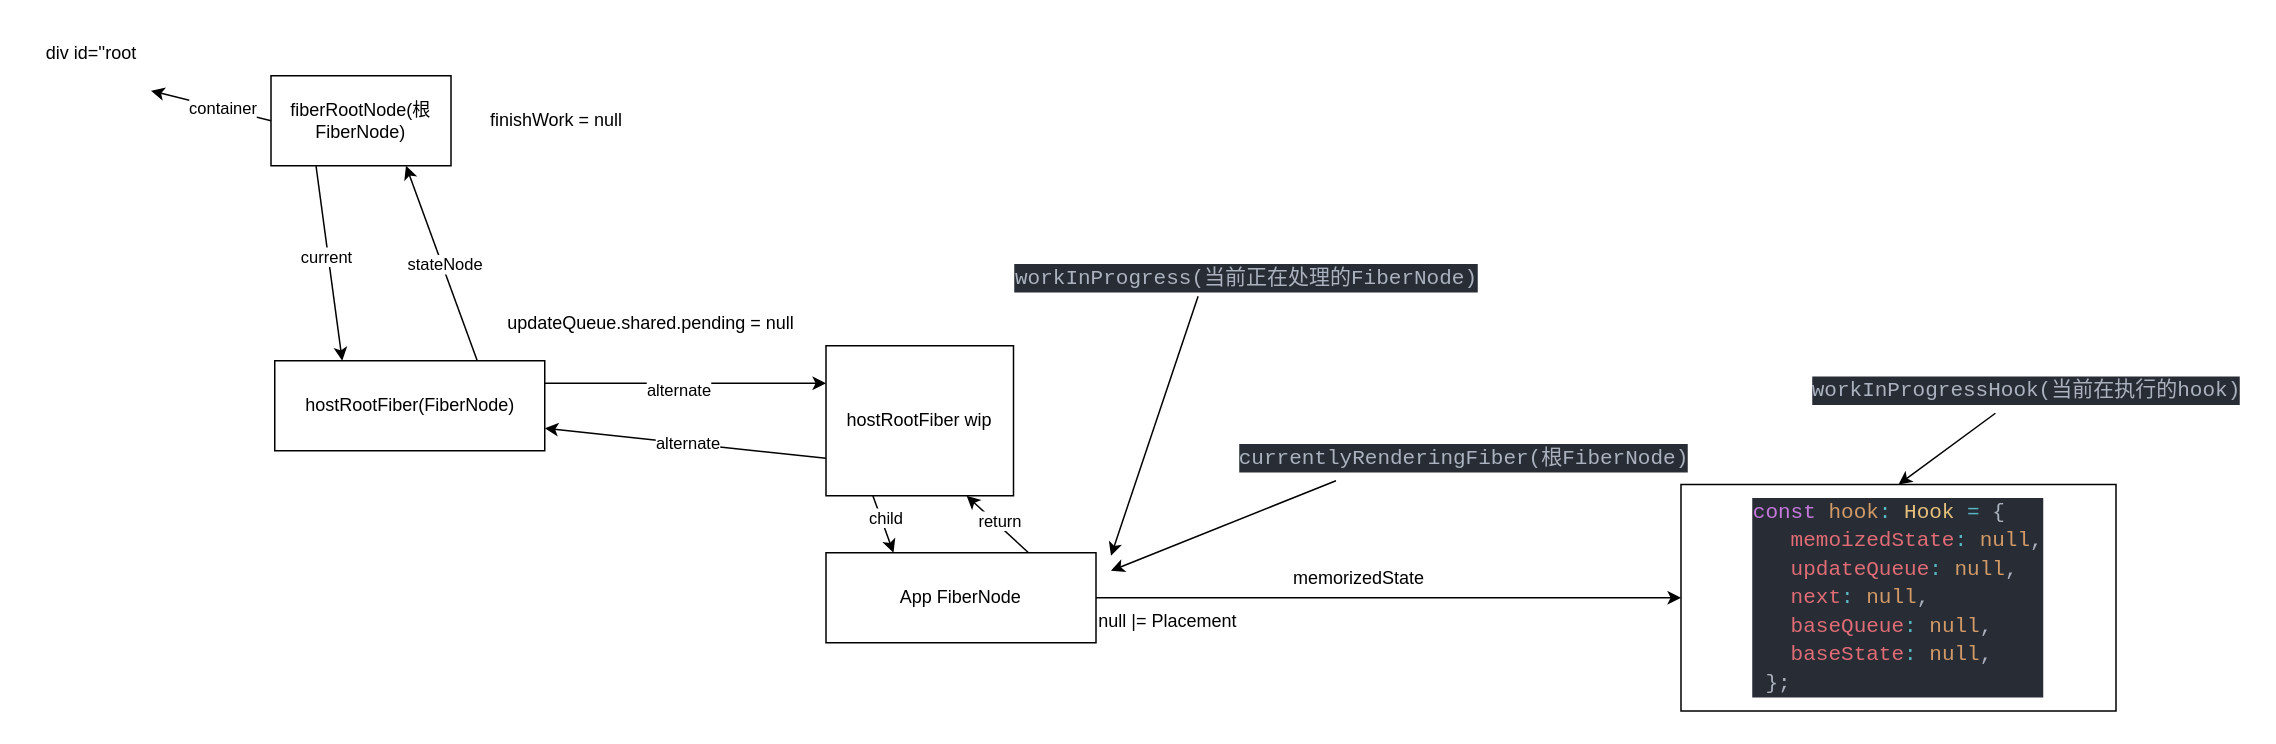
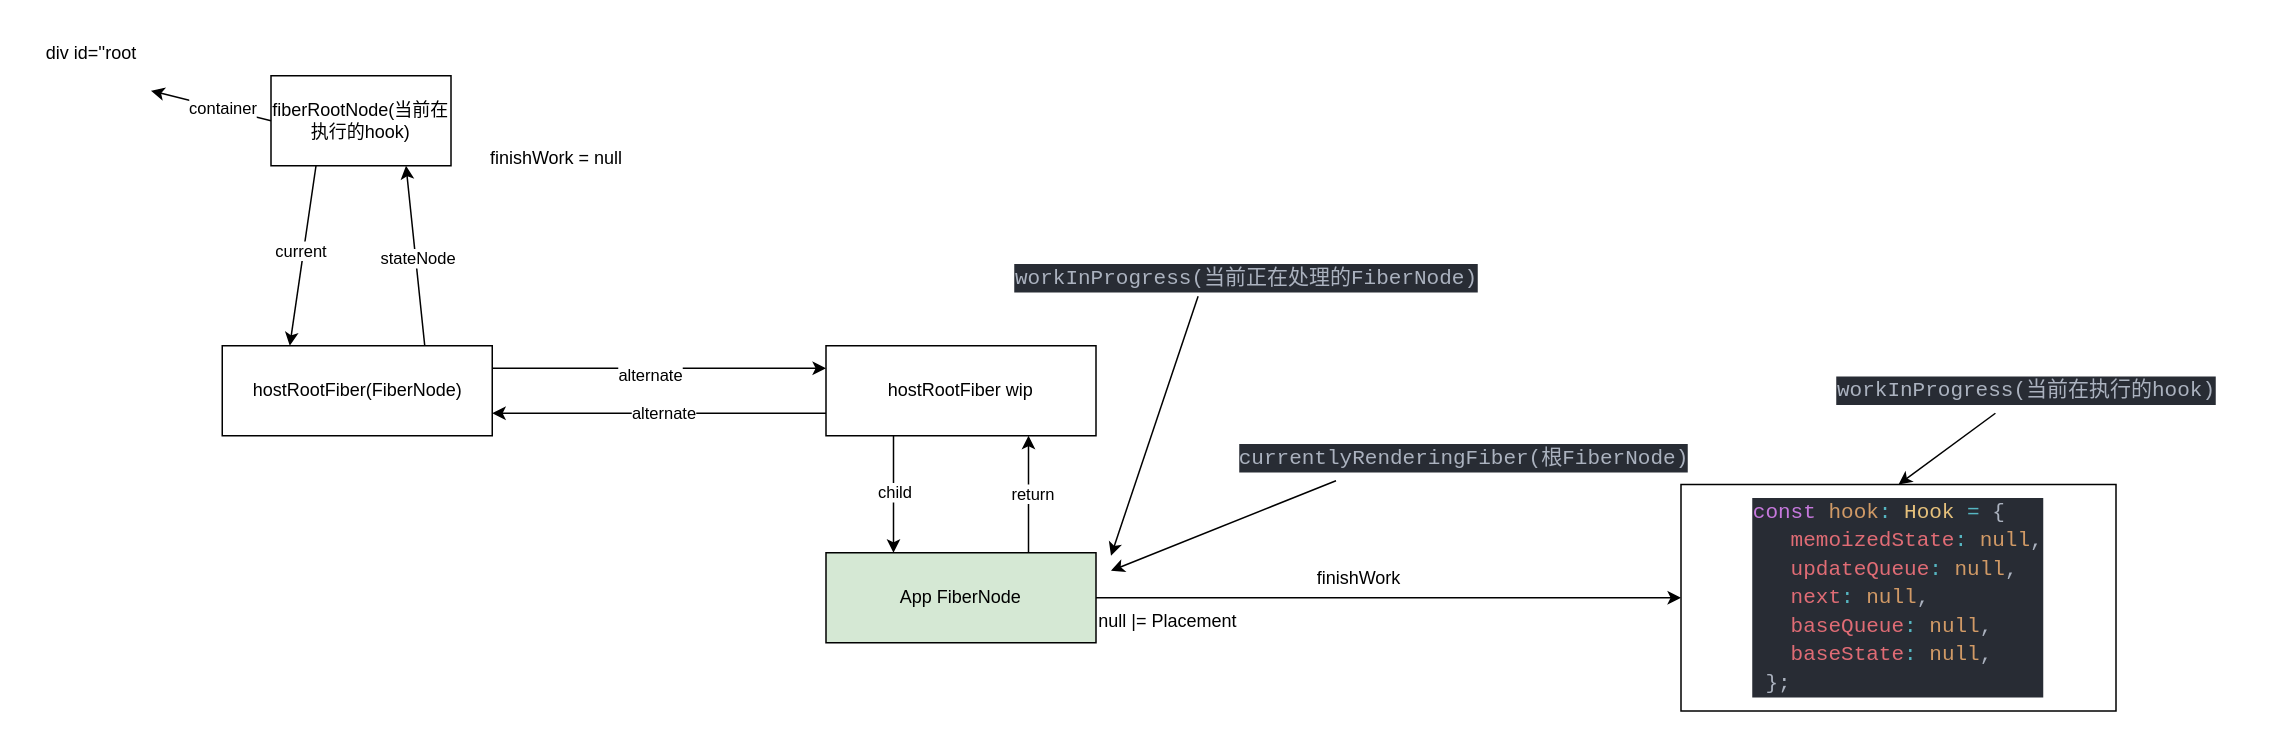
- <mxCell id="4" value="fiberRootNode(根FiberNode)" style="rounded=0;whiteSpace=wrap;html=1;" vertex="1" parent="1"><mxGeometry x="180" y="50" width="120" height="60" as="geometry" /></mxCell>
+ <mxCell id="4" value="fiberRootNode(当前在执行的hook)" style="rounded=0;whiteSpace=wrap;html=1;" vertex="1" parent="1"><mxGeometry x="180" y="50" width="120" height="60" as="geometry" /></mxCell>
- <mxCell id="10" value="finishWork = null" style="text;html=1;align=center;verticalAlign=middle;resizable=0;points=[];autosize=1;strokeColor=none;fillColor=none;" vertex="1" parent="1"><mxGeometry x="315" y="65" width="110" height="30" as="geometry" /></mxCell>
+ <mxCell id="10" value="finishWork = null" style="text;html=1;align=center;verticalAlign=middle;resizable=0;points=[];autosize=1;strokeColor=none;fillColor=none;" vertex="1" parent="1"><mxGeometry x="315" y="90" width="110" height="30" as="geometry" /></mxCell>
- <mxCell id="11" value="updateQueue.shared.pending = null" style="text;html=1;align=center;verticalAlign=middle;resizable=0;points=[];autosize=1;strokeColor=none;fillColor=none;" vertex="1" parent="1"><mxGeometry x="327.5" y="200" width="210" height="30" as="geometry" /></mxCell>
- <mxCell id="32" value="&lt;div style=&quot;background-color: rgb(40, 44, 52); font-family: Consolas, &amp;quot;Courier New&amp;quot;, monospace; font-size: 14px; line-height: 19px; white-space-collapse: preserve; color: rgb(171, 178, 191);&quot;&gt;&lt;span style=&quot;color: rgb(171, 178, 191);&quot;&gt;workInProgressHook(&lt;/span&gt;&lt;span style=&quot;color: rgb(171, 178, 191);&quot;&gt;当前在执行的hook)&lt;/span&gt;&lt;/div&gt;" style="text;html=1;align=center;verticalAlign=middle;resizable=0;points=[];autosize=1;strokeColor=none;fillColor=none;" vertex="1" parent="1"><mxGeometry x="1205" y="245" width="290" height="30" as="geometry" /></mxCell>
+ <mxCell id="32" value="&lt;div style=&quot;background-color: rgb(40, 44, 52); font-family: Consolas, &amp;quot;Courier New&amp;quot;, monospace; font-size: 14px; line-height: 19px; white-space-collapse: preserve; color: rgb(171, 178, 191);&quot;&gt;&lt;span style=&quot;color: rgb(171, 178, 191);&quot;&gt;workInProgress(&lt;/span&gt;&lt;span style=&quot;color: rgb(171, 178, 191);&quot;&gt;当前在执行的hook)&lt;/span&gt;&lt;/div&gt;" style="text;html=1;align=center;verticalAlign=middle;resizable=0;points=[];autosize=1;strokeColor=none;fillColor=none;" vertex="1" parent="1"><mxGeometry x="1205" y="245" width="290" height="30" as="geometry" /></mxCell>
- <mxCell id="9" value="hostRootFiber(FiberNode)" style="rounded=0;whiteSpace=wrap;html=1;" vertex="1" parent="1"><mxGeometry x="182.5" y="240" width="180" height="60" as="geometry" /></mxCell>
+ <mxCell id="9" value="hostRootFiber(FiberNode)" style="rounded=0;whiteSpace=wrap;html=1;" vertex="1" parent="1"><mxGeometry x="147.5" y="230" width="180" height="60" as="geometry" /></mxCell>
- <mxCell id="18" value="hostRootFiber wip" style="rounded=0;whiteSpace=wrap;html=1;" vertex="1" parent="1"><mxGeometry x="550" y="230" width="125" height="100" as="geometry" /></mxCell>
+ <mxCell id="18" value="hostRootFiber wip" style="rounded=0;whiteSpace=wrap;html=1;" vertex="1" parent="1"><mxGeometry x="550" y="230" width="180" height="60" as="geometry" /></mxCell>
- <mxCell id="30" value="memorizedState" style="text;html=1;align=center;verticalAlign=middle;resizable=0;points=[];autosize=1;strokeColor=none;fillColor=none;" vertex="1" parent="1"><mxGeometry x="850" y="370" width="110" height="30" as="geometry" /></mxCell>
+ <mxCell id="30" value="finishWork" style="text;html=1;align=center;verticalAlign=middle;resizable=0;points=[];autosize=1;strokeColor=none;fillColor=none;" vertex="1" parent="1"><mxGeometry x="850" y="370" width="110" height="30" as="geometry" /></mxCell>
- <mxCell id="22" value="App FiberNode" style="rounded=0;whiteSpace=wrap;html=1;" vertex="1" parent="1"><mxGeometry x="550" y="368" width="180" height="60" as="geometry" /></mxCell>
+ <mxCell id="22" value="App FiberNode" style="rounded=0;whiteSpace=wrap;html=1;fillColor=#d5e8d4;" vertex="1" parent="1"><mxGeometry x="550" y="368" width="180" height="60" as="geometry" /></mxCell>
